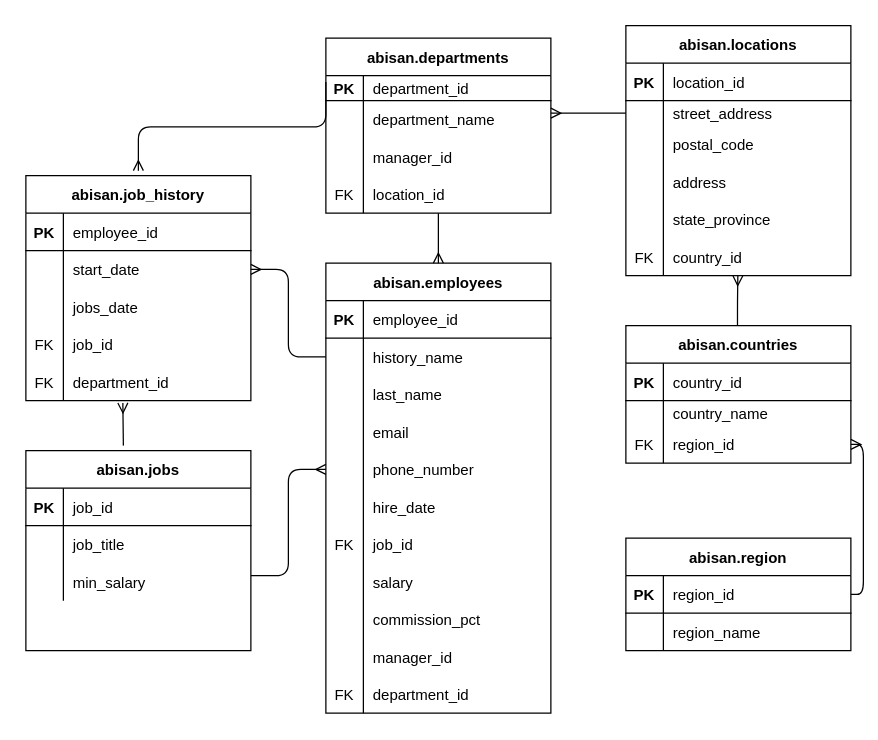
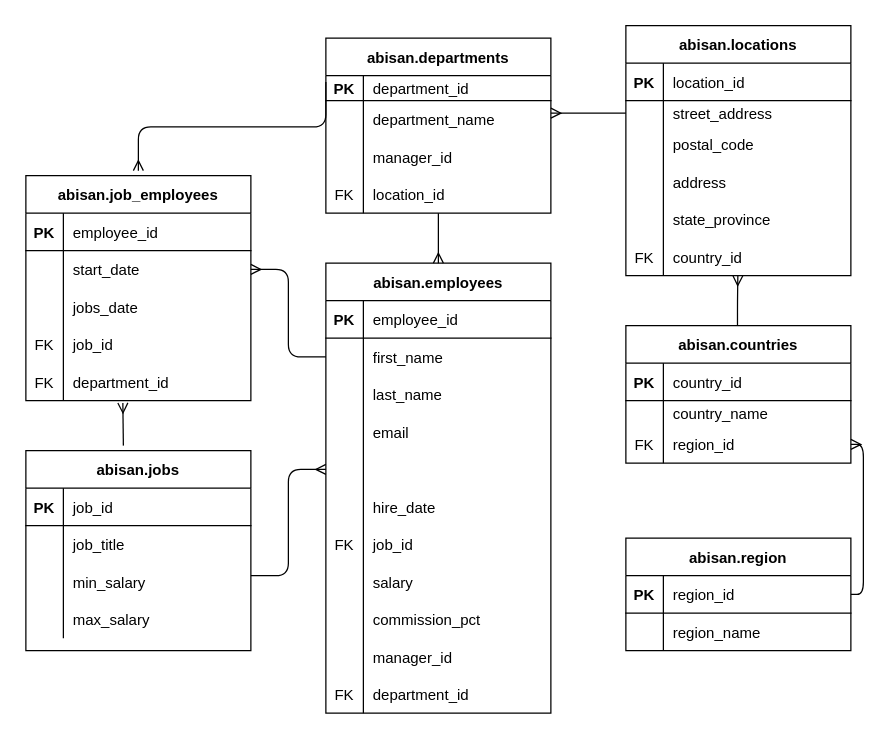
- <mxCell id="51" value="abisan.job_history" style="shape=table;startSize=30;container=1;collapsible=1;childLayout=tableLayout;fixedRows=1;rowLines=0;fontStyle=1;align=center;resizeLast=1;" vertex="1" parent="1"><mxGeometry x="20" y="140" width="180" height="180" as="geometry" /></mxCell>
+ <mxCell id="51" value="abisan.job_employees" style="shape=table;startSize=30;container=1;collapsible=1;childLayout=tableLayout;fixedRows=1;rowLines=0;fontStyle=1;align=center;resizeLast=1;" vertex="1" parent="1"><mxGeometry x="20" y="140" width="180" height="180" as="geometry" /></mxCell>
- <mxCell id="86" value="history_name" style="shape=partialRectangle;connectable=0;fillColor=none;top=0;left=0;bottom=0;right=0;align=left;spacingLeft=6;overflow=hidden;" vertex="1" parent="84"><mxGeometry x="30" width="150" height="30" as="geometry" /></mxCell>
+ <mxCell id="86" value="first_name" style="shape=partialRectangle;connectable=0;fillColor=none;top=0;left=0;bottom=0;right=0;align=left;spacingLeft=6;overflow=hidden;" vertex="1" parent="84"><mxGeometry x="30" width="150" height="30" as="geometry" /></mxCell>
- <mxCell id="95" value="phone_number" style="shape=partialRectangle;connectable=0;fillColor=none;top=0;left=0;bottom=0;right=0;align=left;spacingLeft=6;overflow=hidden;" vertex="1" parent="93"><mxGeometry x="30" width="150" height="30" as="geometry" /></mxCell>
+ <mxCell id="79" value="max_salary" style="shape=partialRectangle;connectable=0;fillColor=none;top=0;left=0;bottom=0;right=0;align=left;spacingLeft=6;overflow=hidden;" vertex="1" parent="77"><mxGeometry x="30" width="150" height="30" as="geometry" /></mxCell>
